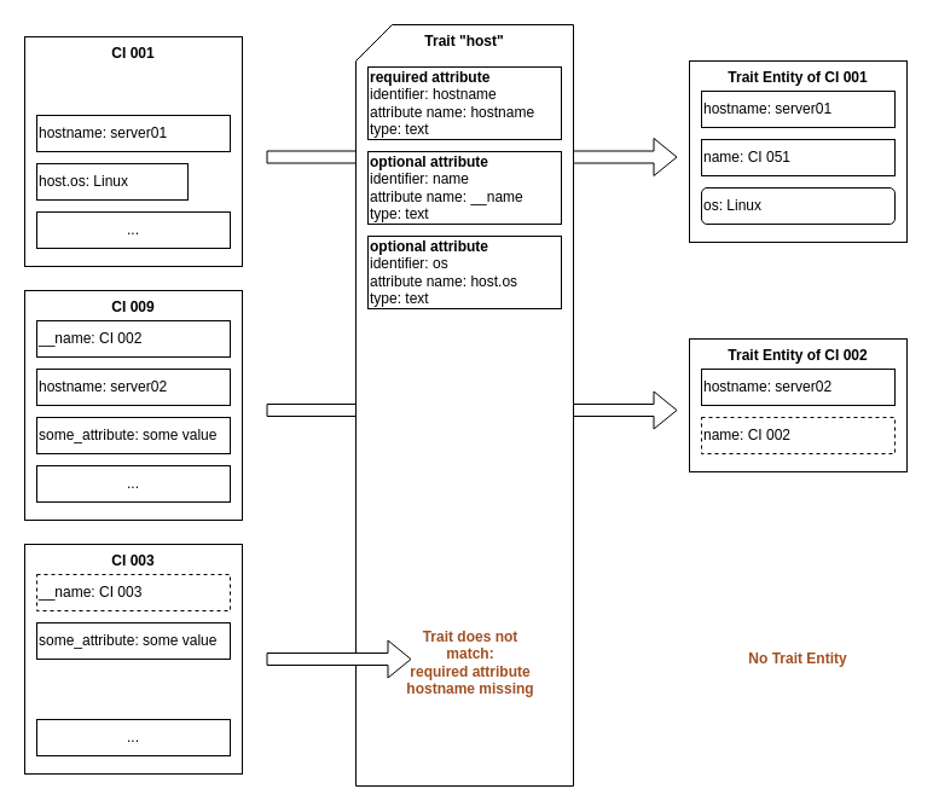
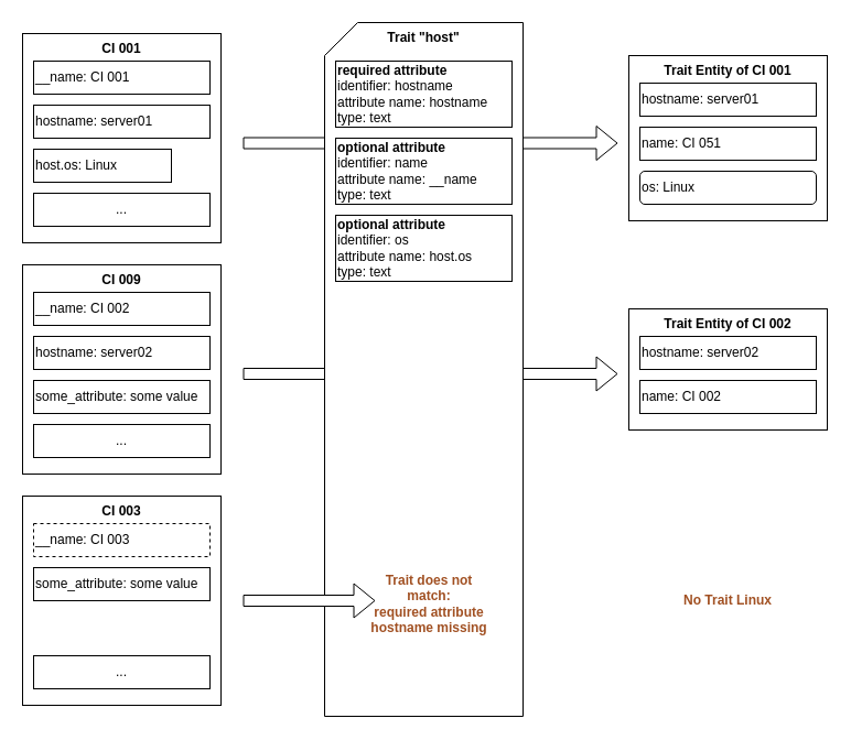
+ <mxCell id="11" value="__name: CI 001" style="rounded=0;whiteSpace=wrap;html=1;align=left;" parent="1" vertex="1"><mxGeometry x="30" y="55" width="160" height="30" as="geometry" /></mxCell>
- <mxCell id="27" value="name: CI 002" style="rounded=0;whiteSpace=wrap;html=1;align=left;dashed=1;" parent="1" vertex="1"><mxGeometry x="580" y="345" width="160" height="30" as="geometry" /></mxCell>
+ <mxCell id="27" value="name: CI 002" style="rounded=0;whiteSpace=wrap;html=1;align=left;" parent="1" vertex="1"><mxGeometry x="580" y="345" width="160" height="30" as="geometry" /></mxCell>
- <mxCell id="31" value="No Trait Entity" style="text;html=1;strokeColor=none;fillColor=none;align=center;verticalAlign=middle;whiteSpace=wrap;rounded=0;fontStyle=1;fontColor=#A15022;" parent="1" vertex="1"><mxGeometry x="605" y="497.5" width="110" height="95" as="geometry" /></mxCell>
+ <mxCell id="31" value="No Trait Linux" style="text;html=1;strokeColor=none;fillColor=none;align=center;verticalAlign=middle;whiteSpace=wrap;rounded=0;fontStyle=1;fontColor=#A15022;" parent="1" vertex="1"><mxGeometry x="605" y="497.5" width="110" height="95" as="geometry" /></mxCell>
